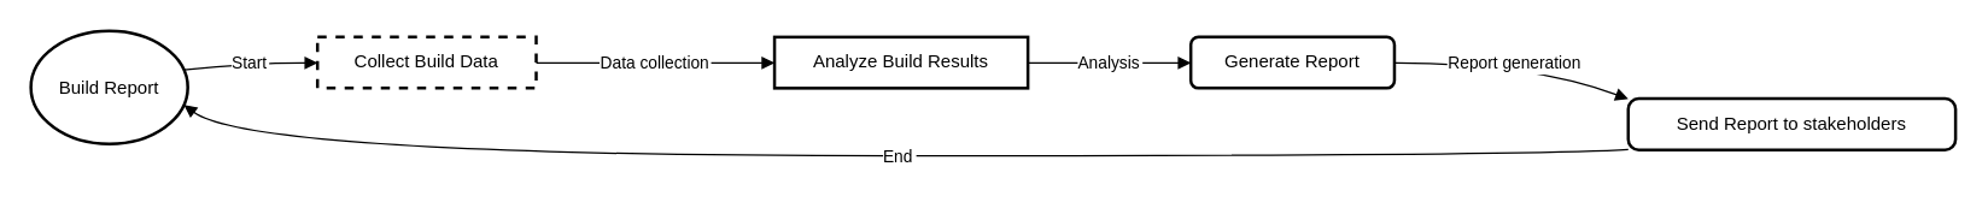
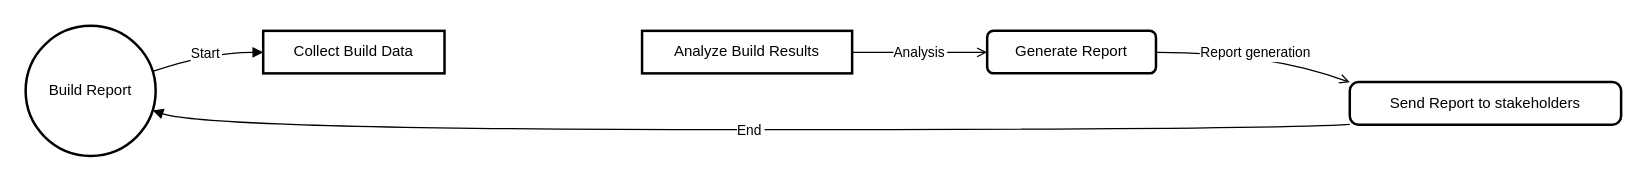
- <mxCell id="3" value="Collect Build Data" style="whiteSpace=wrap;strokeWidth=2;dashed=1;" vertex="1" parent="1"><mxGeometry x="210" y="24" width="145" height="34" as="geometry" /></mxCell>
+ <mxCell id="3" value="Collect Build Data" style="whiteSpace=wrap;strokeWidth=2;" vertex="1" parent="1"><mxGeometry x="210" y="24" width="145" height="34" as="geometry" /></mxCell>
- <mxCell id="8" value="Data collection" style="curved=1;startArrow=none;endArrow=block;exitX=0.996;exitY=0.506;entryX=0.001;entryY=0.506;" edge="1" parent="1" source="3" target="4"><mxGeometry relative="1" as="geometry"><Array as="points" /></mxGeometry></mxCell>
- <mxCell id="9" value="Analysis" style="curved=1;startArrow=none;endArrow=block;exitX=1.0;exitY=0.506;entryX=0.002;entryY=0.506;" edge="1" parent="1" source="4" target="5"><mxGeometry relative="1" as="geometry"><Array as="points" /></mxGeometry></mxCell>
+ <mxCell id="9" value="Analysis" style="curved=1;startArrow=none;endArrow=open;exitX=1.0;exitY=0.506;entryX=0.002;entryY=0.506;" edge="1" parent="1" source="4" target="5"><mxGeometry relative="1" as="geometry"><Array as="points" /></mxGeometry></mxCell>
- <mxCell id="2" value="Build Report" style="ellipse;aspect=fixed;strokeWidth=2;whiteSpace=wrap;" vertex="1" parent="1"><mxGeometry x="20" y="20" width="104" height="75" as="geometry" /></mxCell>
+ <mxCell id="2" value="Build Report" style="ellipse;aspect=fixed;strokeWidth=2;whiteSpace=wrap;" vertex="1" parent="1"><mxGeometry width="104" height="104" as="geometry" x="20" y="20" /></mxCell>
- <mxCell id="10" value="Report generation" style="curved=1;startArrow=none;endArrow=block;exitX=1.0;exitY=0.506;entryX=-0.002;entryY=0.004;" edge="1" parent="1" source="5" target="6"><mxGeometry relative="1" as="geometry"><Array as="points"><mxPoint x="1014" y="41" /></Array></mxGeometry></mxCell>
+ <mxCell id="10" value="Report generation" style="curved=1;startArrow=none;endArrow=open;exitX=1.0;exitY=0.506;entryX=-0.002;entryY=0.004;" edge="1" parent="1" source="5" target="6"><mxGeometry relative="1" as="geometry"><Array as="points"><mxPoint x="1014" y="41" /></Array></mxGeometry></mxCell>
